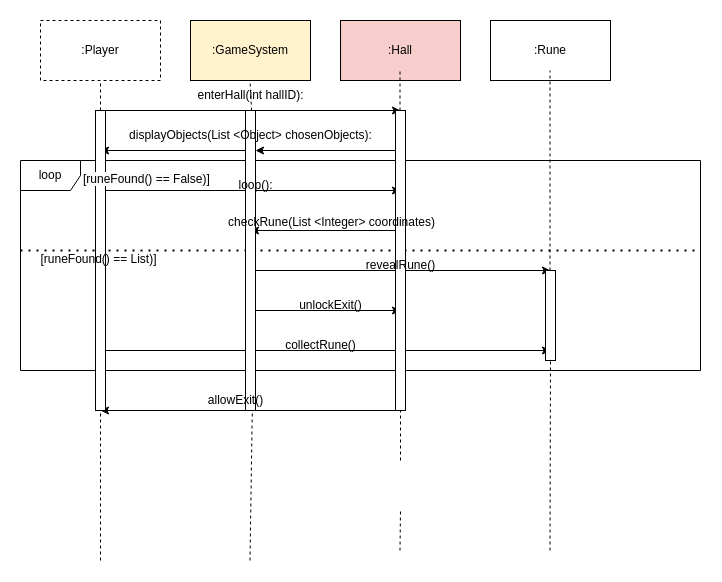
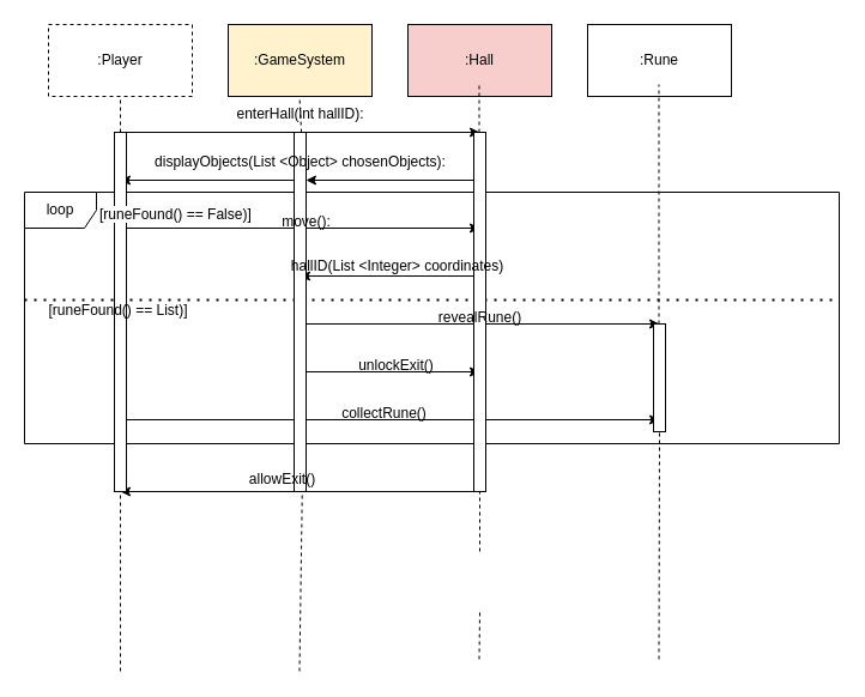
- <mxCell id="35" value="loop():" style="text;html=1;align=center;verticalAlign=middle;resizable=0;points=[];autosize=1;strokeColor=none;fillColor=none;" vertex="1" parent="1"><mxGeometry x="225" y="170" width="60" height="30" as="geometry" /></mxCell>
+ <mxCell id="35" value="move():" style="text;html=1;align=center;verticalAlign=middle;resizable=0;points=[];autosize=1;strokeColor=none;fillColor=none;" vertex="1" parent="1"><mxGeometry x="225" y="170" width="60" height="30" as="geometry" /></mxCell>
- <mxCell id="34" value="checkRune(List &amp;lt;Integer&amp;gt; coordinates)" style="text;html=1;align=center;verticalAlign=middle;resizable=0;points=[];autosize=1;strokeColor=none;fillColor=none;" vertex="1" parent="1"><mxGeometry x="216" y="207" width="230" height="30" as="geometry" /></mxCell>
+ <mxCell id="34" value="hallID(List &amp;lt;Integer&amp;gt; coordinates)" style="text;html=1;align=center;verticalAlign=middle;resizable=0;points=[];autosize=1;strokeColor=none;fillColor=none;" vertex="1" parent="1"><mxGeometry x="216" y="207" width="230" height="30" as="geometry" /></mxCell>
